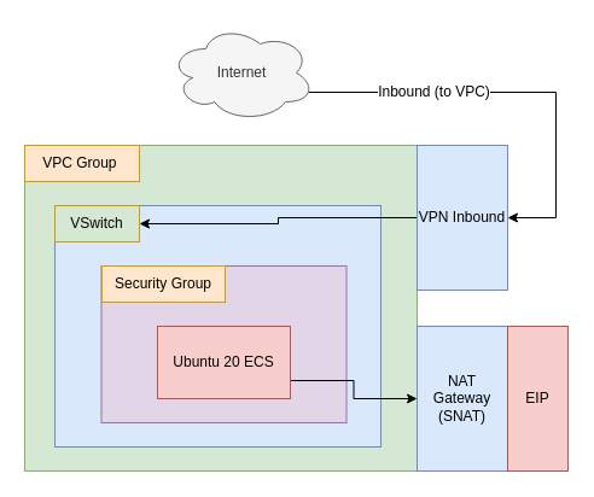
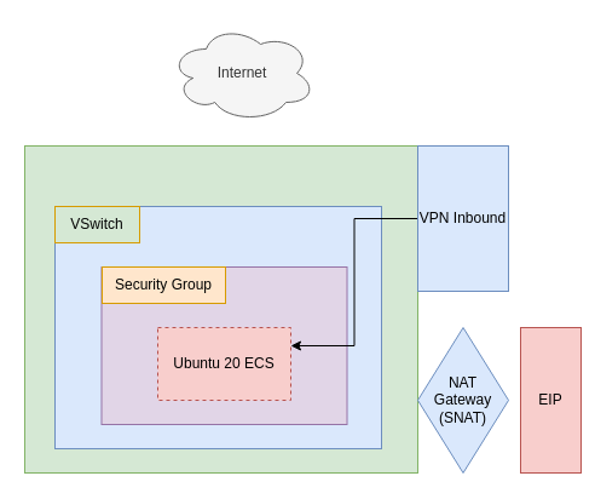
- <mxCell id="10" style="edgeStyle=orthogonalEdgeStyle;rounded=0;orthogonalLoop=1;jettySize=auto;html=1;exitX=0.96;exitY=0.7;exitDx=0;exitDy=0;exitPerimeter=0;entryX=1;entryY=0.5;entryDx=0;entryDy=0;" parent="1" source="12" target="14" edge="1"><mxGeometry relative="1" as="geometry"><mxPoint x="470" y="180" as="targetPoint" /><Array as="points"><mxPoint x="460" y="76" /><mxPoint x="460" y="180" /></Array></mxGeometry></mxCell>
- <mxCell id="11" value="Inbound (to VPC)" style="text;html=1;align=center;verticalAlign=middle;resizable=0;points=[];;labelBackgroundColor=#ffffff;" parent="10" vertex="1" connectable="0"><mxGeometry x="-0.712" y="-1" relative="1" as="geometry"><mxPoint x="53" y="-2" as="offset" /></mxGeometry></mxCell>
- <mxCell id="3" value="VPC Group&amp;nbsp;" style="rounded=0;whiteSpace=wrap;html=1;fillColor=#ffe6cc;strokeColor=#d79b00;" parent="1" vertex="1"><mxGeometry x="20" y="120" width="95" height="30" as="geometry" /></mxCell>
- <mxCell id="13" style="edgeStyle=orthogonalEdgeStyle;rounded=0;orthogonalLoop=1;jettySize=auto;html=1;exitX=0;exitY=0.5;exitDx=0;exitDy=0;" parent="1" source="14" target="9" edge="1"><mxGeometry relative="1" as="geometry" /></mxCell>
+ <mxCell id="13" style="edgeStyle=orthogonalEdgeStyle;rounded=0;orthogonalLoop=1;jettySize=auto;html=1;exitX=0;exitY=0.5;exitDx=0;exitDy=0;entryX=1;entryY=0.25;entryDx=0;entryDy=0;" parent="1" source="14" target="7" edge="1"><mxGeometry relative="1" as="geometry" /></mxCell>
- <mxCell id="7" value="Ubuntu 20 ECS" style="rounded=0;whiteSpace=wrap;html=1;fillColor=#f8cecc;strokeColor=#b85450;" parent="1" vertex="1"><mxGeometry x="130" y="270" width="110" height="60" as="geometry" /></mxCell>
+ <mxCell id="7" value="Ubuntu 20 ECS" style="rounded=0;whiteSpace=wrap;html=1;fillColor=#f8cecc;strokeColor=#b85450;dashed=1;" parent="1" vertex="1"><mxGeometry x="130" y="270" width="110" height="60" as="geometry" /></mxCell>
- <mxCell id="6" style="edgeStyle=orthogonalEdgeStyle;rounded=0;orthogonalLoop=1;jettySize=auto;html=1;exitX=1;exitY=0.75;exitDx=0;exitDy=0;entryX=0;entryY=0.5;entryDx=0;entryDy=0;" parent="1" source="7" target="15" edge="1"><mxGeometry relative="1" as="geometry" /></mxCell>
- <mxCell id="15" value="NAT Gateway&lt;br&gt;(SNAT)" style="rounded=0;whiteSpace=wrap;html=1;fillColor=#dae8fc;strokeColor=#6c8ebf;" parent="1" vertex="1"><mxGeometry x="345" y="270" width="75" height="120" as="geometry" /></mxCell>
+ <mxCell id="15" value="NAT Gateway&lt;br&gt;(SNAT)" style="rhombus;whiteSpace=wrap;html=1;fillColor=#dae8fc;strokeColor=#6c8ebf;" parent="1" vertex="1"><mxGeometry x="345" y="270" width="75" height="120" as="geometry" /></mxCell>
- <mxCell id="16" value="EIP" style="rounded=0;whiteSpace=wrap;html=1;fillColor=#f8cecc;strokeColor=#b85450;" parent="1" vertex="1"><mxGeometry x="420" y="270" width="50" height="120" as="geometry" /></mxCell>
+ <mxCell id="16" value="EIP" style="rounded=0;whiteSpace=wrap;html=1;fillColor=#f8cecc;strokeColor=#b85450;" parent="1" vertex="1"><mxGeometry x="430" y="270" width="50" height="120" as="geometry" /></mxCell>
